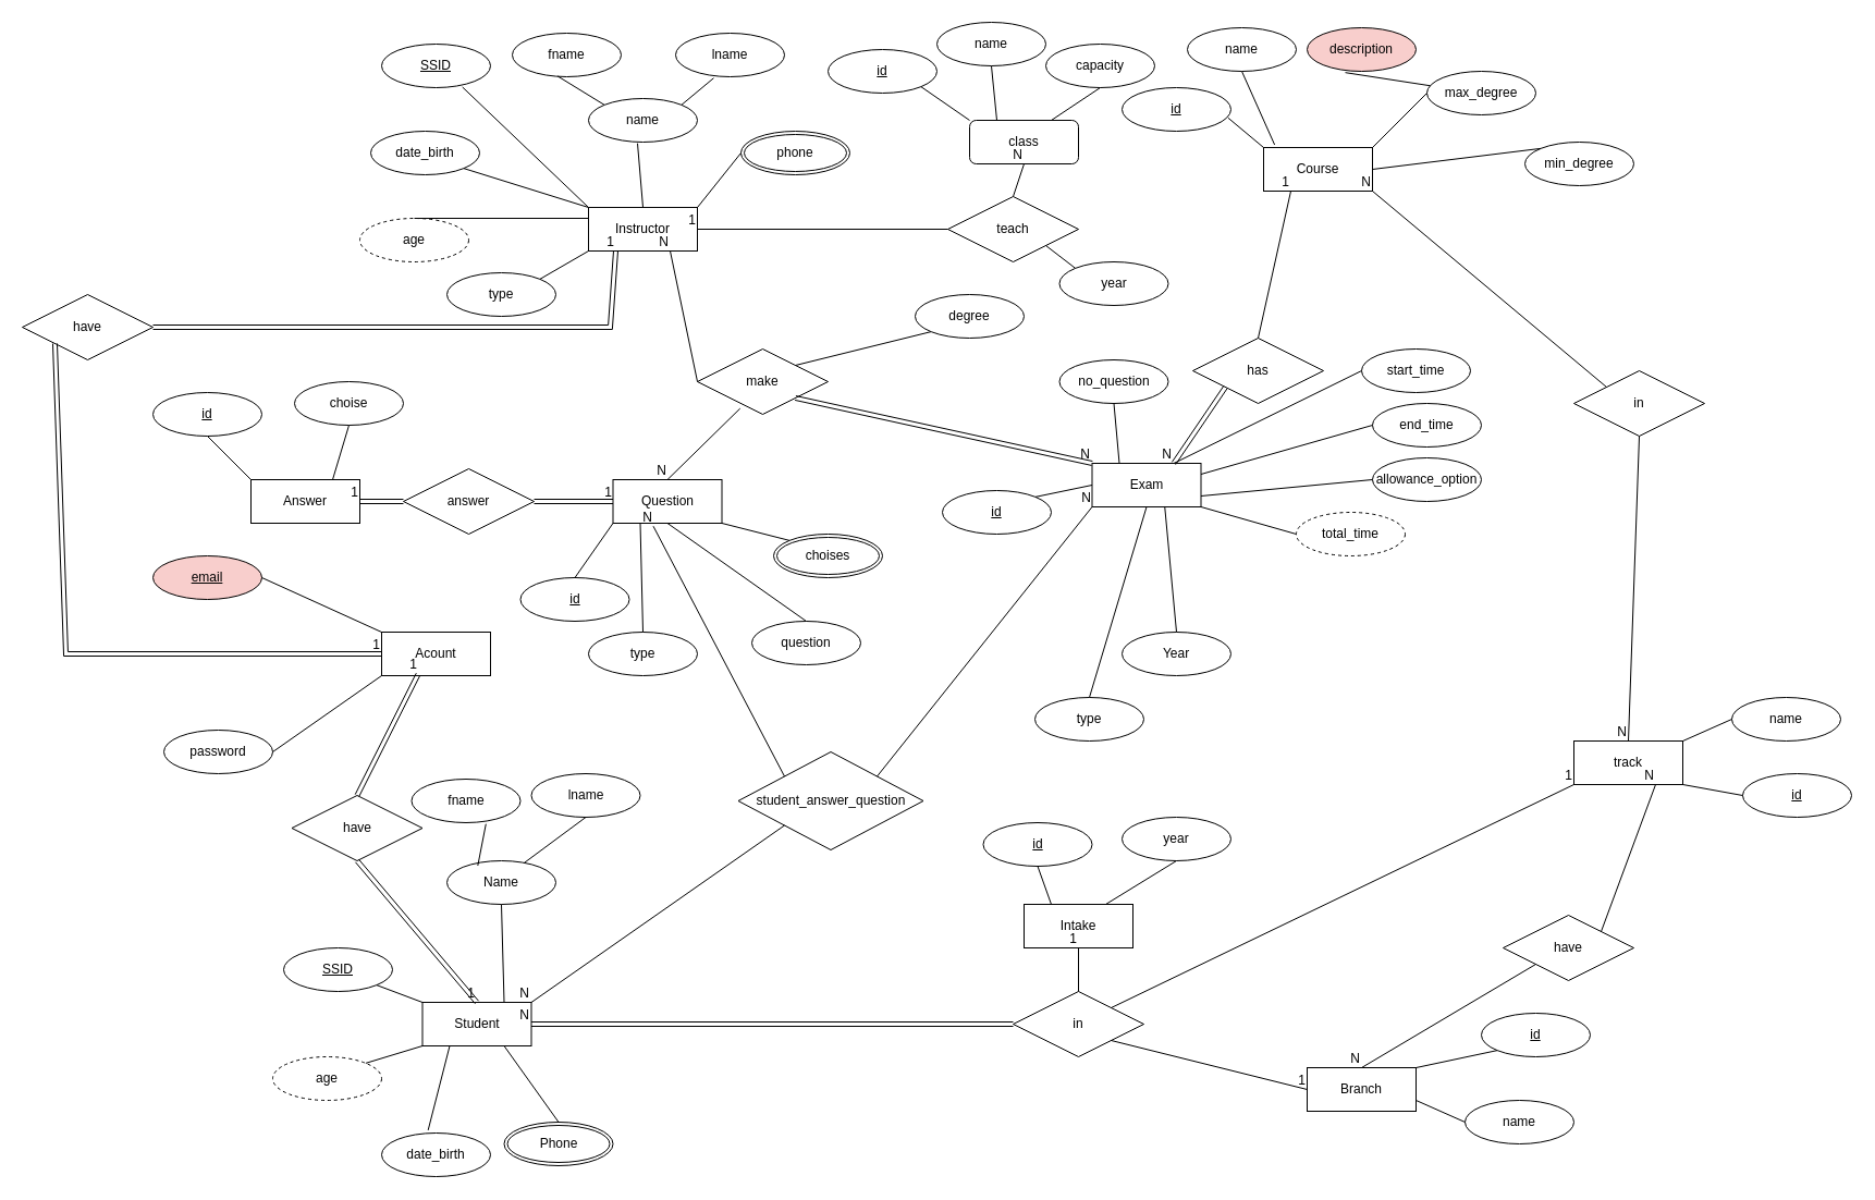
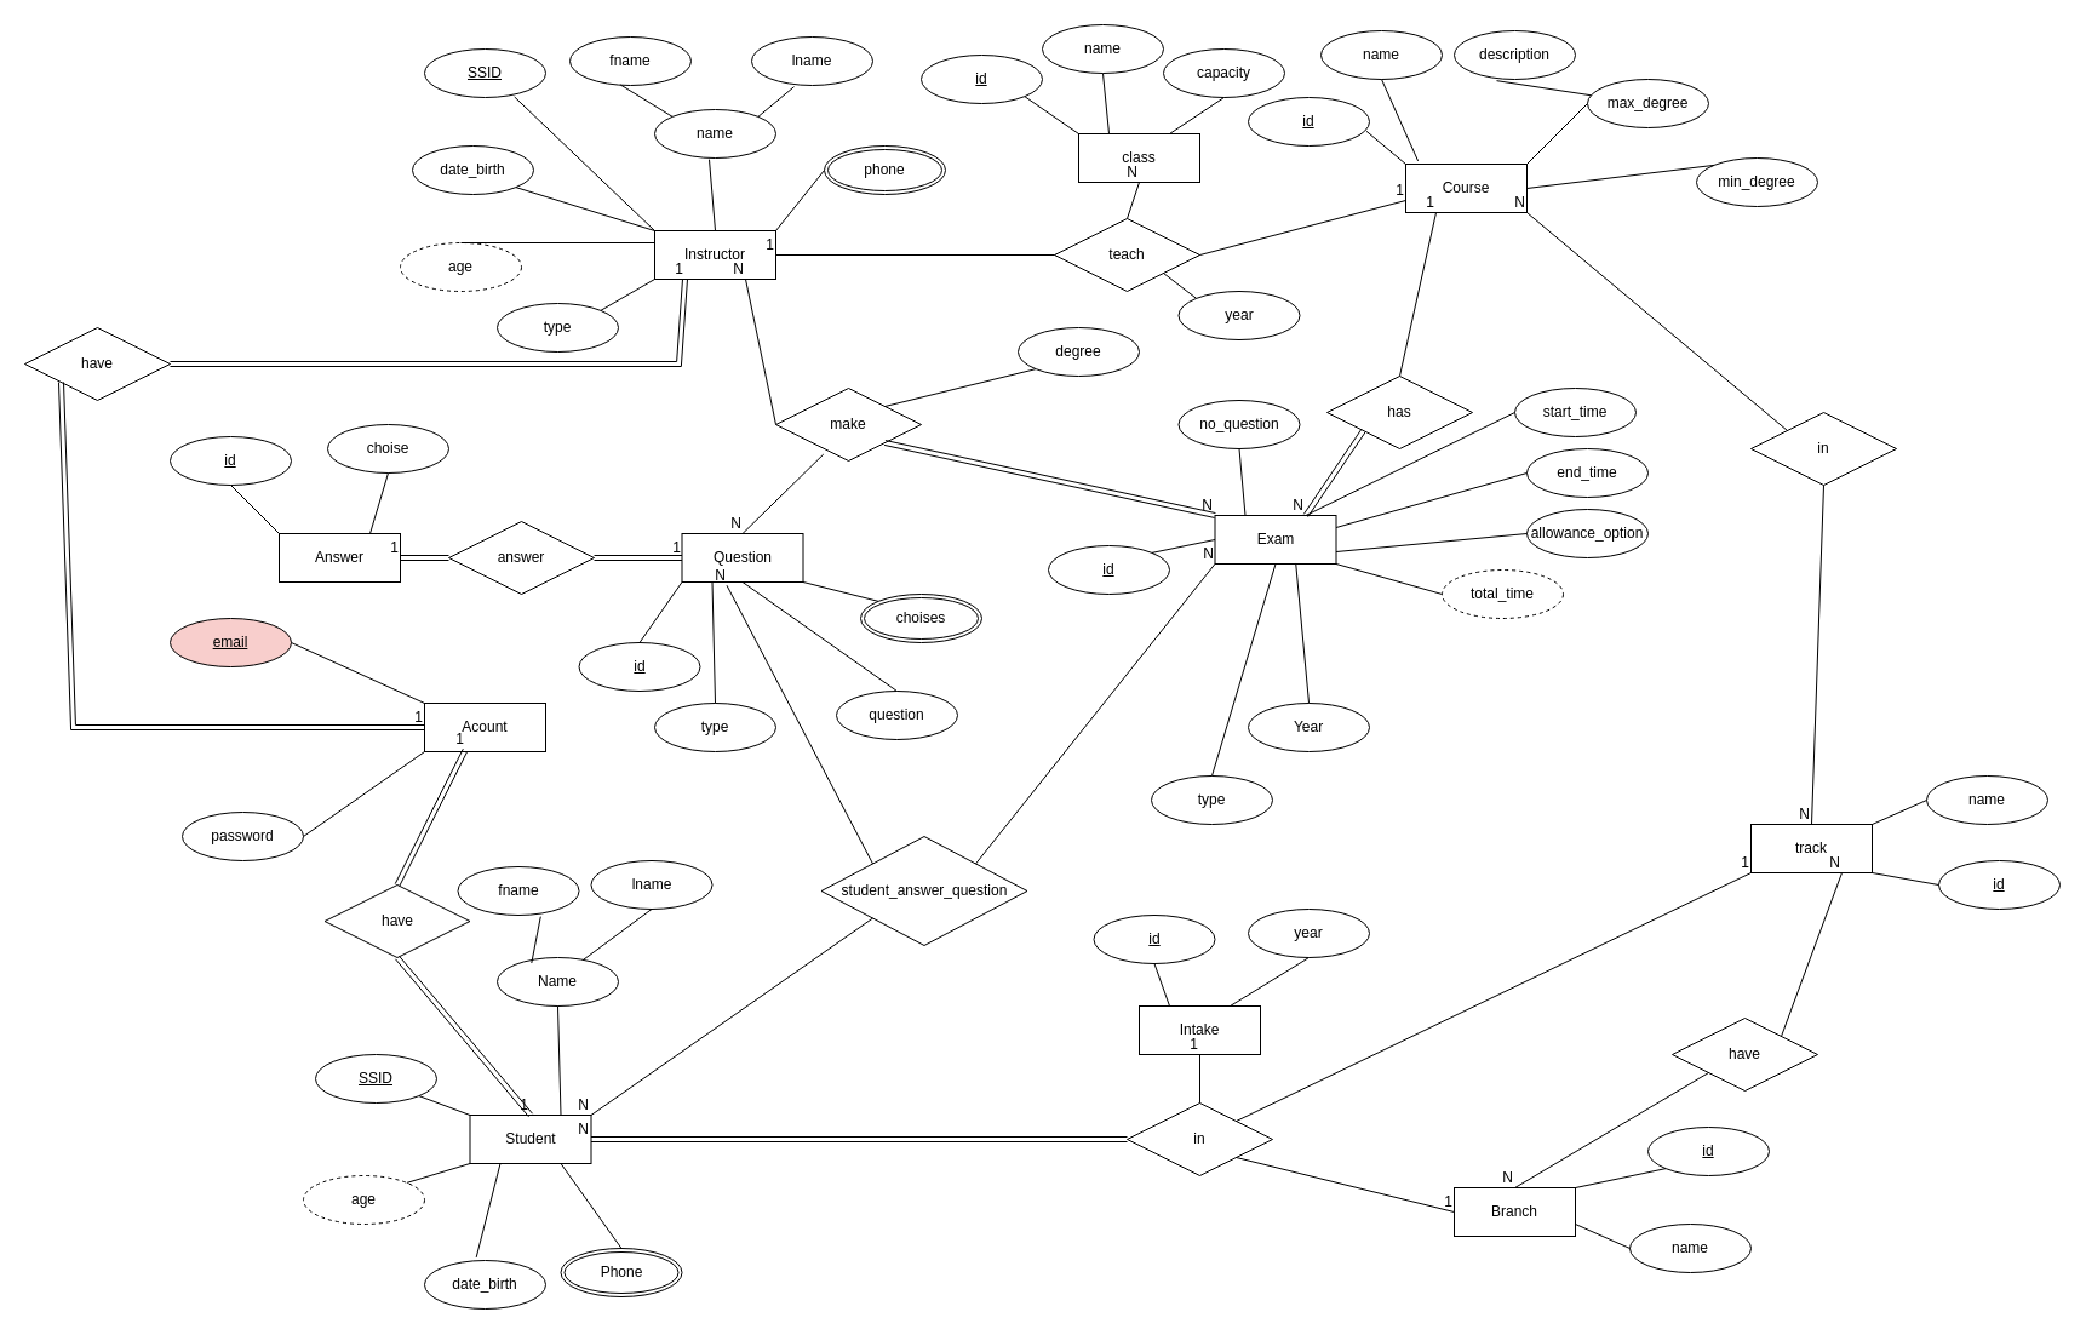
- <mxCell id="5" value="description" style="ellipse;whiteSpace=wrap;html=1;align=center;fillColor=#f8cecc;" vertex="1" parent="1"><mxGeometry x="1200" y="25" width="100" height="40" as="geometry" /></mxCell>
+ <mxCell id="5" value="description" style="ellipse;whiteSpace=wrap;html=1;align=center;" vertex="1" parent="1"><mxGeometry x="1200" y="25" width="100" height="40" as="geometry" /></mxCell>
- <mxCell id="68" value="class" style="whiteSpace=wrap;html=1;align=center;rounded=1;" vertex="1" parent="1"><mxGeometry x="890" y="110" width="100" height="40" as="geometry" /></mxCell>
+ <mxCell id="68" value="class" style="whiteSpace=wrap;html=1;align=center;" vertex="1" parent="1"><mxGeometry x="890" y="110" width="100" height="40" as="geometry" /></mxCell>
+ <mxCell id="73" value="" style="endArrow=none;html=1;rounded=0;exitX=1;exitY=0.5;exitDx=0;exitDy=0;entryX=0;entryY=0.75;entryDx=0;entryDy=0;" edge="1" parent="1" source="61" target="2"><mxGeometry relative="1" as="geometry"><mxPoint x="990" y="190" as="sourcePoint" /><mxPoint x="1150" y="190" as="targetPoint" /></mxGeometry></mxCell>
+ <mxCell id="74" value="1" style="resizable=0;html=1;whiteSpace=wrap;align=right;verticalAlign=bottom;" connectable="0" vertex="1" parent="73"><mxGeometry x="1" relative="1" as="geometry" /></mxCell>
